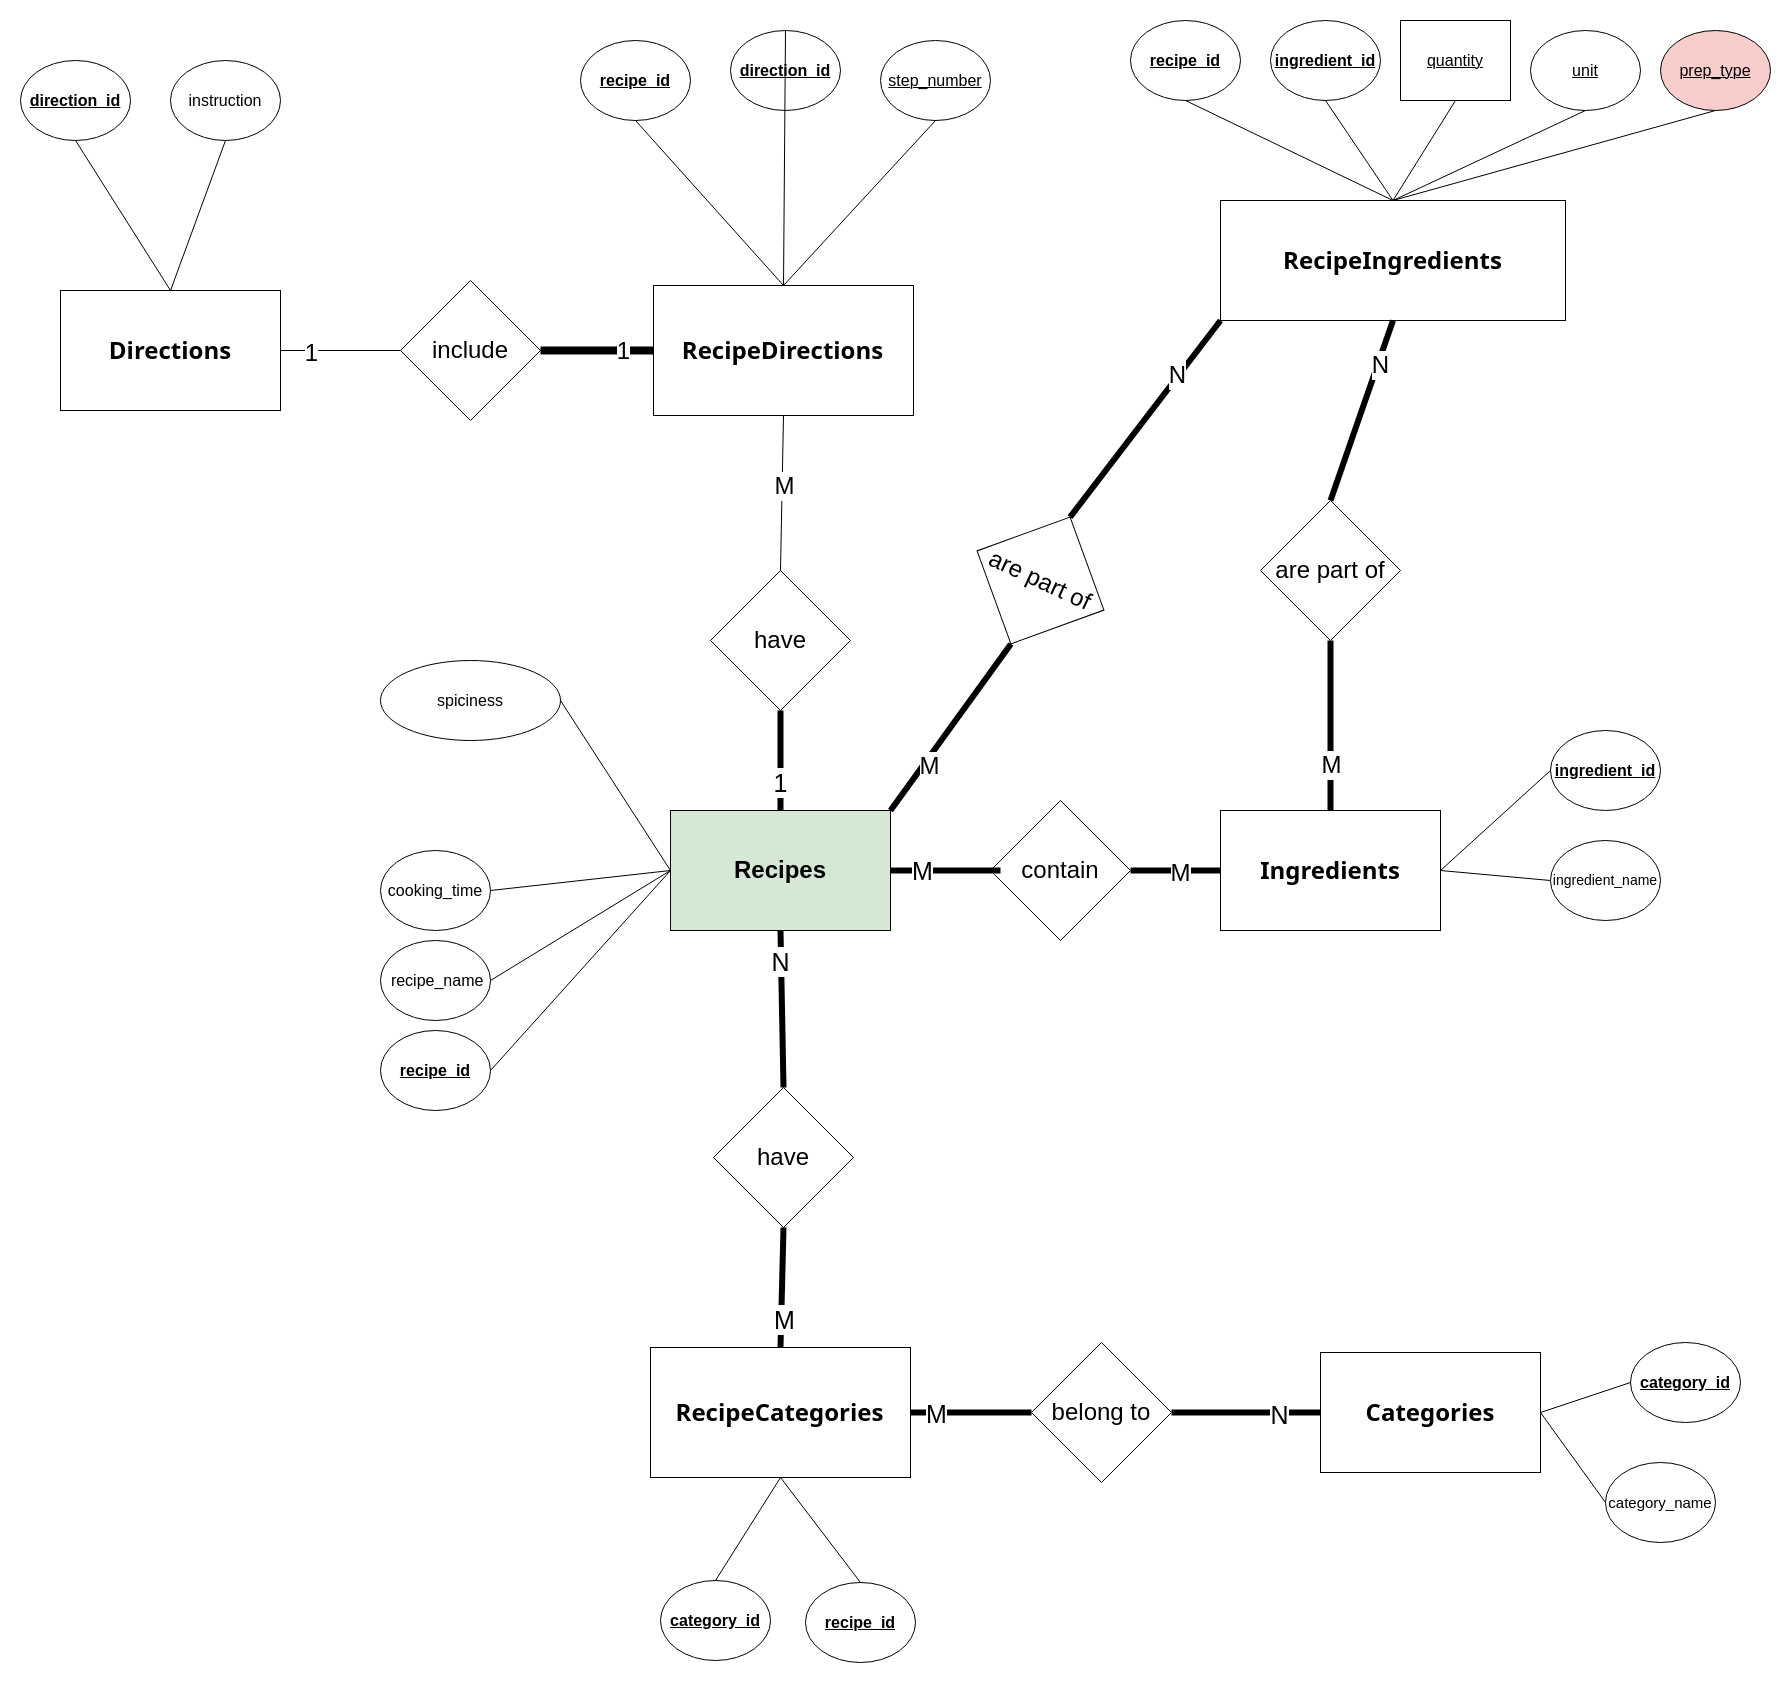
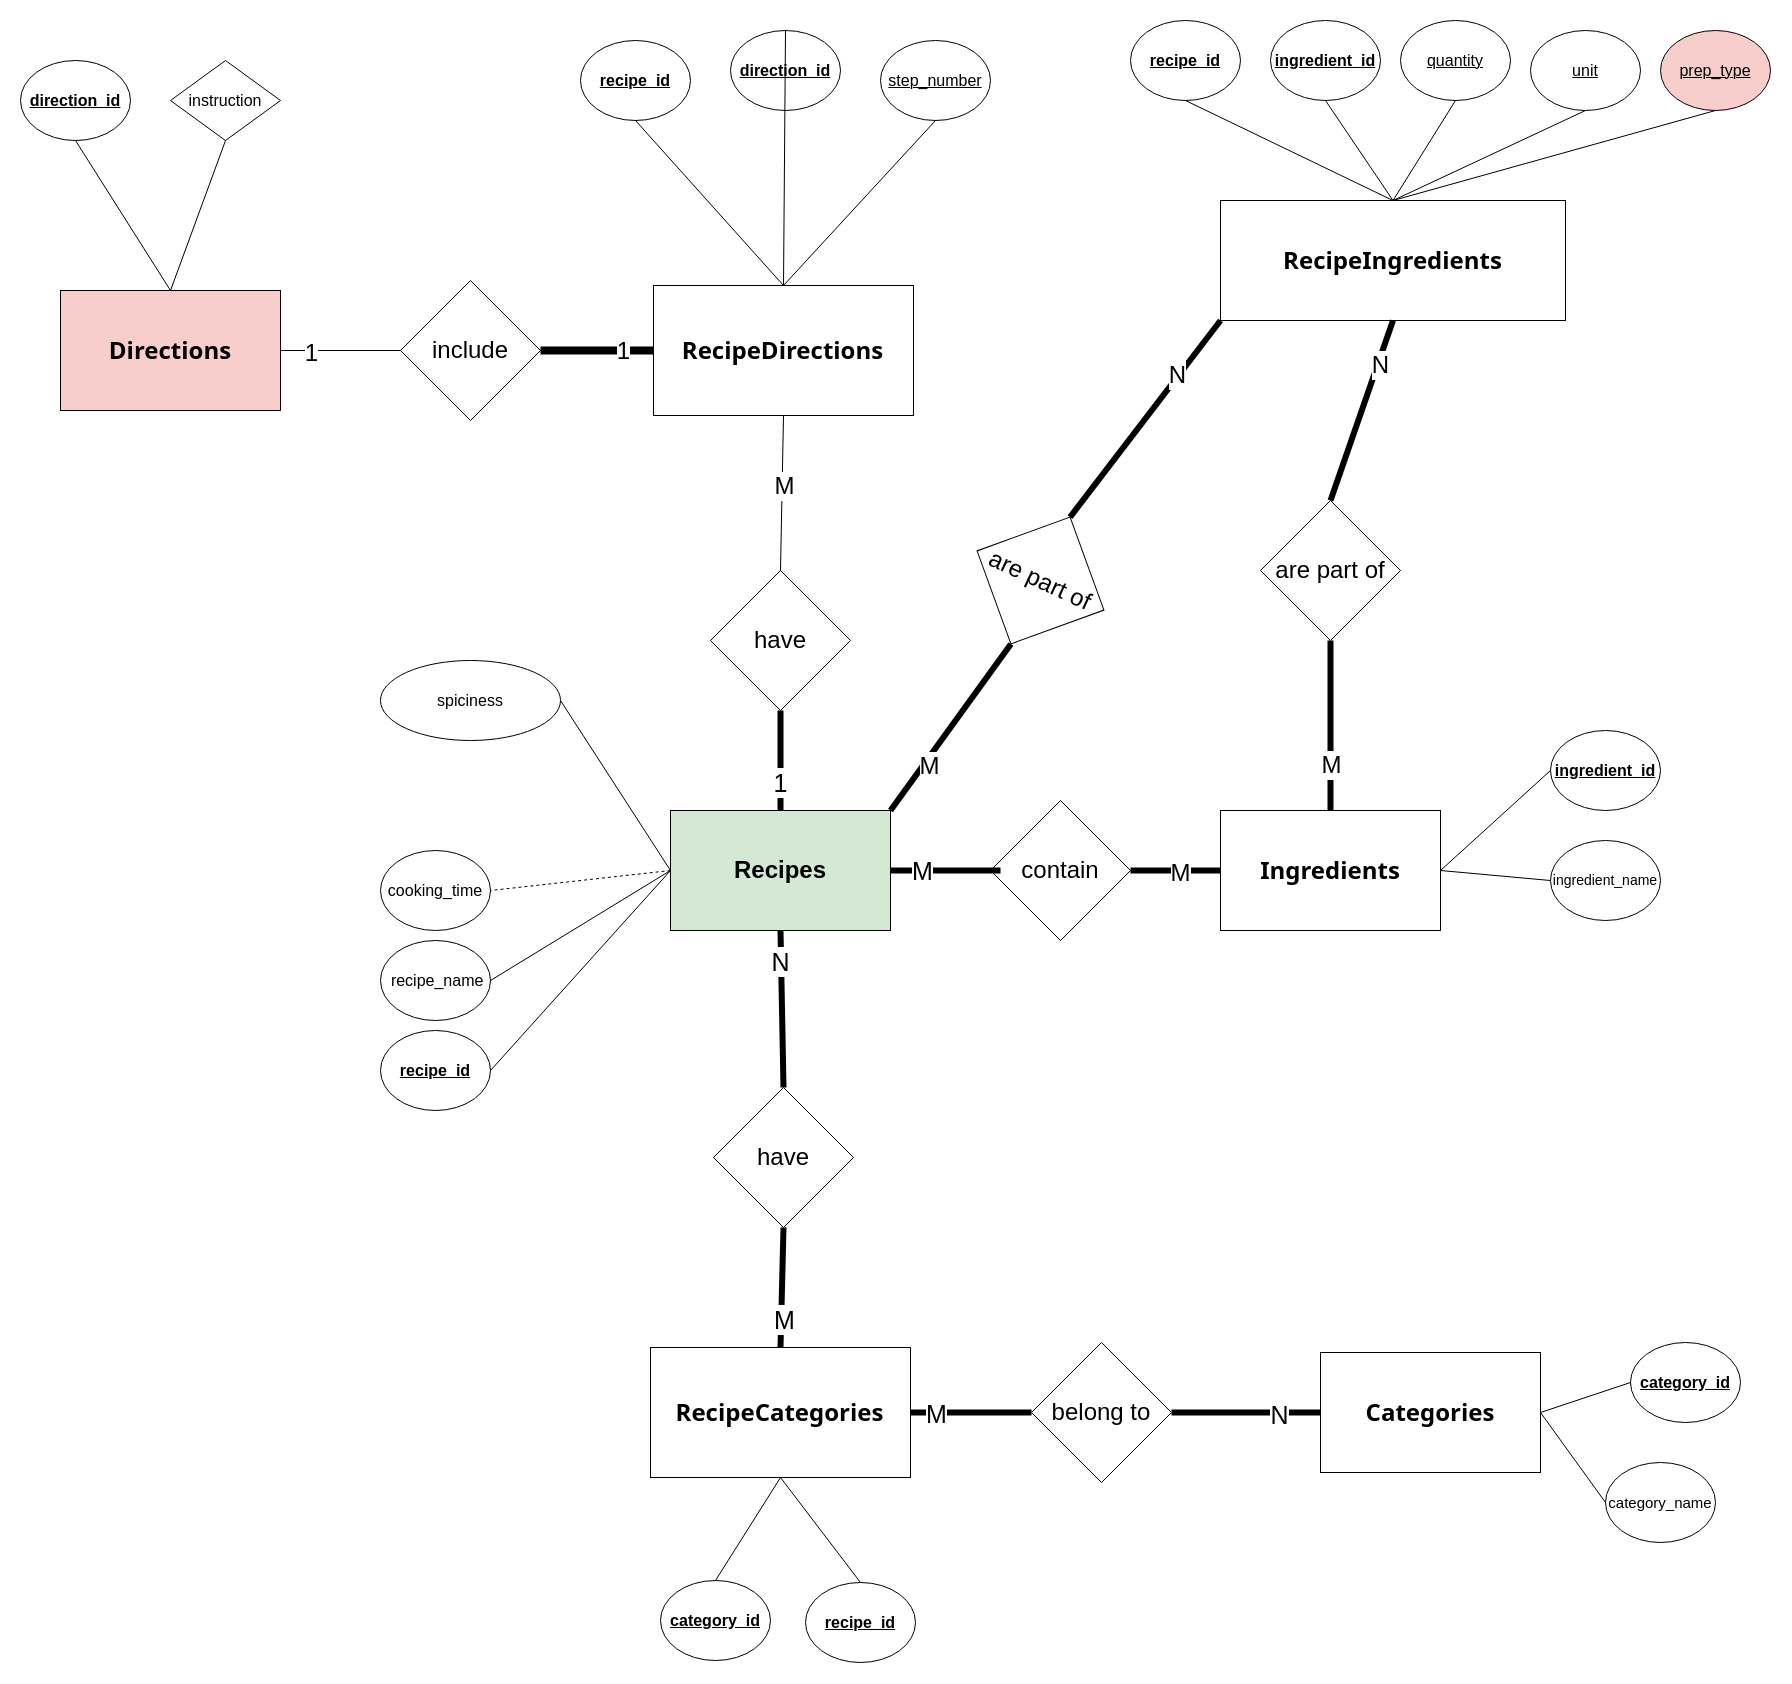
- <mxCell id="35" value="&lt;font style=&quot;font-size: 16px;&quot;&gt;&lt;span&gt;&lt;span&gt;quantity&lt;/span&gt;&lt;/span&gt;&lt;/font&gt;" style="whiteSpace=wrap;html=1;fillColor=#FFFFFF;fontStyle=4;fontColor=#000000;rounded=0;" parent="1" vertex="1"><mxGeometry x="1400" y="20" width="110" height="80" as="geometry" /></mxCell>
+ <mxCell id="35" value="&lt;font style=&quot;font-size: 16px;&quot;&gt;&lt;span&gt;&lt;span&gt;quantity&lt;/span&gt;&lt;/span&gt;&lt;/font&gt;" style="ellipse;whiteSpace=wrap;html=1;fillColor=#FFFFFF;fontStyle=4;fontColor=#000000;" parent="1" vertex="1"><mxGeometry x="1400" y="20" width="110" height="80" as="geometry" /></mxCell>
- <mxCell id="20" value="&lt;font style=&quot;font-size: 16px;&quot;&gt;instruction&lt;/font&gt;" style="ellipse;whiteSpace=wrap;html=1;fillColor=#FFFFFF;fontColor=#000000;" parent="1" vertex="1"><mxGeometry x="170" y="60" width="110" height="80" as="geometry" /></mxCell>
+ <mxCell id="20" value="&lt;font style=&quot;font-size: 16px;&quot;&gt;instruction&lt;/font&gt;" style="rhombus;whiteSpace=wrap;html=1;fillColor=#FFFFFF;fontColor=#000000;" parent="1" vertex="1"><mxGeometry x="170" y="60" width="110" height="80" as="geometry" /></mxCell>
- <mxCell id="4" value="&lt;h1&gt;&lt;strong style=&quot;border: 0px solid rgb(227, 227, 227); box-sizing: border-box; caret-color: rgb(236, 236, 236); font-family: Söhne, ui-sans-serif, system-ui, -apple-system, &amp;quot;Segoe UI&amp;quot;, Roboto, Ubuntu, Cantarell, &amp;quot;Noto Sans&amp;quot;, sans-serif, &amp;quot;Helvetica Neue&amp;quot;, Arial, &amp;quot;Apple Color Emoji&amp;quot;, &amp;quot;Segoe UI Emoji&amp;quot;, &amp;quot;Segoe UI Symbol&amp;quot;, &amp;quot;Noto Color Emoji&amp;quot;; text-align: left;&quot;&gt;&lt;font style=&quot;font-size: 24px;&quot;&gt;Directions&lt;/font&gt;&lt;/strong&gt;&lt;br&gt;&lt;/h1&gt;" style="rounded=0;whiteSpace=wrap;html=1;fillColor=#FFFFFF;fontColor=#000000;" parent="1" vertex="1"><mxGeometry x="60" y="290" width="220" height="120" as="geometry" /></mxCell>
+ <mxCell id="4" value="&lt;h1&gt;&lt;strong style=&quot;border: 0px solid rgb(227, 227, 227); box-sizing: border-box; caret-color: rgb(236, 236, 236); font-family: Söhne, ui-sans-serif, system-ui, -apple-system, &amp;quot;Segoe UI&amp;quot;, Roboto, Ubuntu, Cantarell, &amp;quot;Noto Sans&amp;quot;, sans-serif, &amp;quot;Helvetica Neue&amp;quot;, Arial, &amp;quot;Apple Color Emoji&amp;quot;, &amp;quot;Segoe UI Emoji&amp;quot;, &amp;quot;Segoe UI Symbol&amp;quot;, &amp;quot;Noto Color Emoji&amp;quot;; text-align: left;&quot;&gt;&lt;font style=&quot;font-size: 24px;&quot;&gt;Directions&lt;/font&gt;&lt;/strong&gt;&lt;br&gt;&lt;/h1&gt;" style="rounded=0;whiteSpace=wrap;html=1;fillColor=#f8cecc;fontColor=#000000;" parent="1" vertex="1"><mxGeometry x="60" y="290" width="220" height="120" as="geometry" /></mxCell>
- <mxCell id="13" value="" style="endArrow=none;html=1;rounded=0;entryX=1;entryY=0.5;entryDx=0;entryDy=0;exitX=0;exitY=0.5;exitDx=0;exitDy=0;fillColor=#FFFFFF;fontColor=#000000;" parent="1" source="2" target="9" edge="1"><mxGeometry width="50" height="50" relative="1" as="geometry"><mxPoint x="760" y="750" as="sourcePoint" /><mxPoint x="640" y="680" as="targetPoint" /></mxGeometry></mxCell>
+ <mxCell id="13" value="" style="endArrow=none;html=1;rounded=0;entryX=1;entryY=0.5;entryDx=0;entryDy=0;exitX=0;exitY=0.5;exitDx=0;exitDy=0;fillColor=#FFFFFF;fontColor=#000000;dashed=1;" parent="1" source="2" target="9" edge="1"><mxGeometry width="50" height="50" relative="1" as="geometry"><mxPoint x="760" y="750" as="sourcePoint" /><mxPoint x="640" y="680" as="targetPoint" /></mxGeometry></mxCell>
